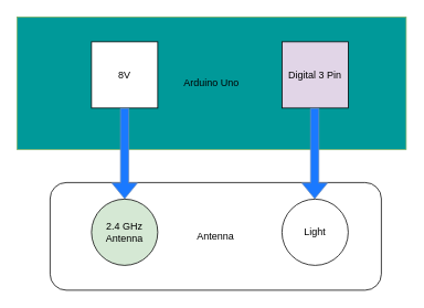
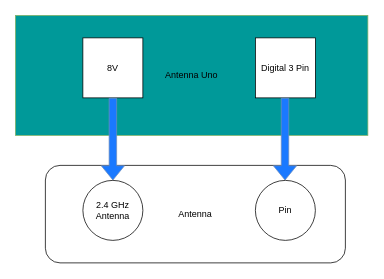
- <mxCell id="4" value="Digital 3 Pin" style="whiteSpace=wrap;html=1;aspect=fixed;fillColor=#e1d5e7;" vertex="1" parent="1"><mxGeometry x="340" y="50" width="80" height="80" as="geometry" /></mxCell>
+ <mxCell id="4" value="Digital 3 Pin" style="whiteSpace=wrap;html=1;aspect=fixed;" vertex="1" parent="1"><mxGeometry x="340" y="50" width="80" height="80" as="geometry" /></mxCell>
- <mxCell id="3" value="Arduino Uno" style="rounded=0;whiteSpace=wrap;html=1;fillColor=#009999;strokeColor=#82b366;" vertex="1" parent="1"><mxGeometry x="20" y="20" width="470" height="160" as="geometry" /></mxCell>
+ <mxCell id="3" value="Antenna Uno" style="rounded=0;whiteSpace=wrap;html=1;fillColor=#009999;strokeColor=#82b366;" vertex="1" parent="1"><mxGeometry x="20" y="20" width="470" height="160" as="geometry" /></mxCell>
- <mxCell id="8" value="2.4 GHz Antenna" style="ellipse;whiteSpace=wrap;html=1;aspect=fixed;fillColor=#d5e8d4;" vertex="1" parent="1"><mxGeometry x="110" y="240" width="80" height="80" as="geometry" /></mxCell>
+ <mxCell id="8" value="2.4 GHz Antenna" style="ellipse;whiteSpace=wrap;html=1;aspect=fixed;" vertex="1" parent="1"><mxGeometry x="110" y="240" width="80" height="80" as="geometry" /></mxCell>
- <mxCell id="9" value="Light" style="ellipse;whiteSpace=wrap;html=1;aspect=fixed;" vertex="1" parent="1"><mxGeometry x="340" y="240" width="80" height="80" as="geometry" /></mxCell>
+ <mxCell id="9" value="Pin" style="ellipse;whiteSpace=wrap;html=1;aspect=fixed;" vertex="1" parent="1"><mxGeometry x="340" y="240" width="80" height="80" as="geometry" /></mxCell>
